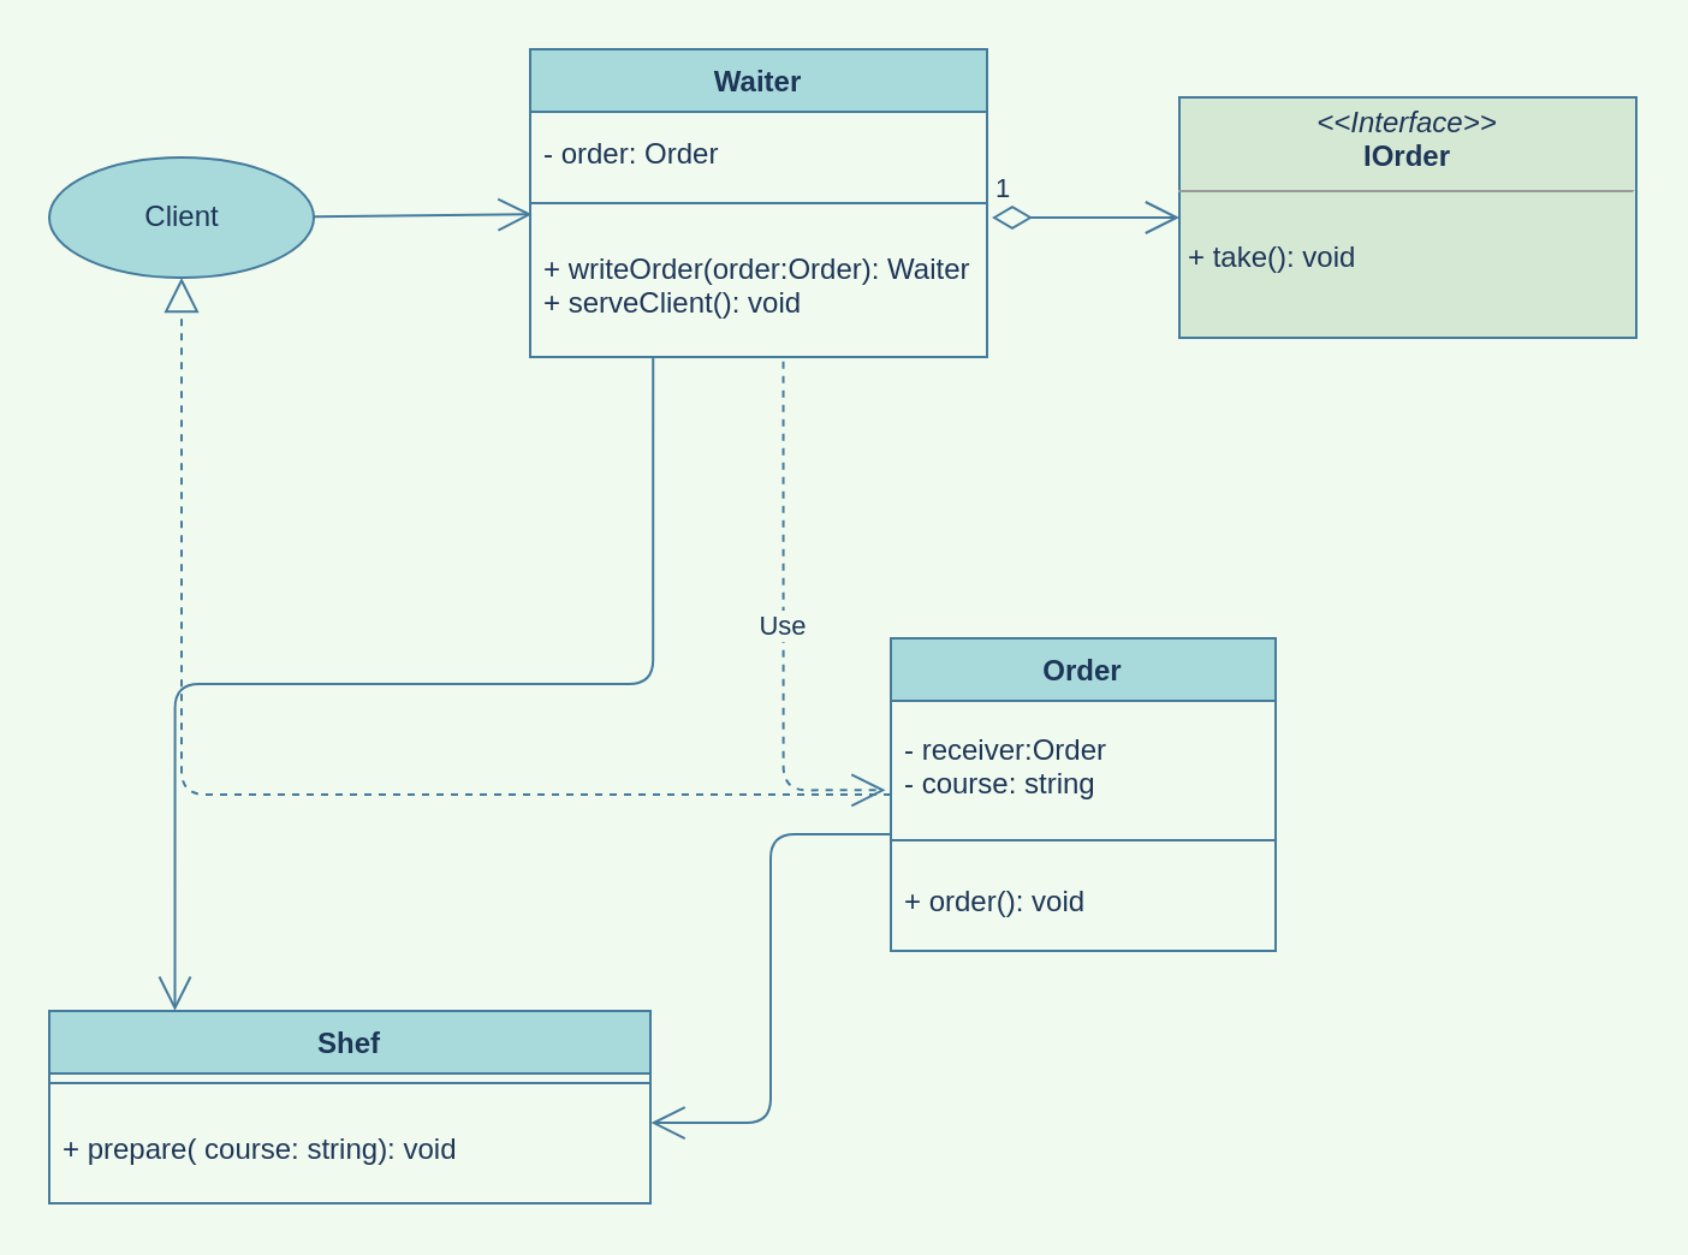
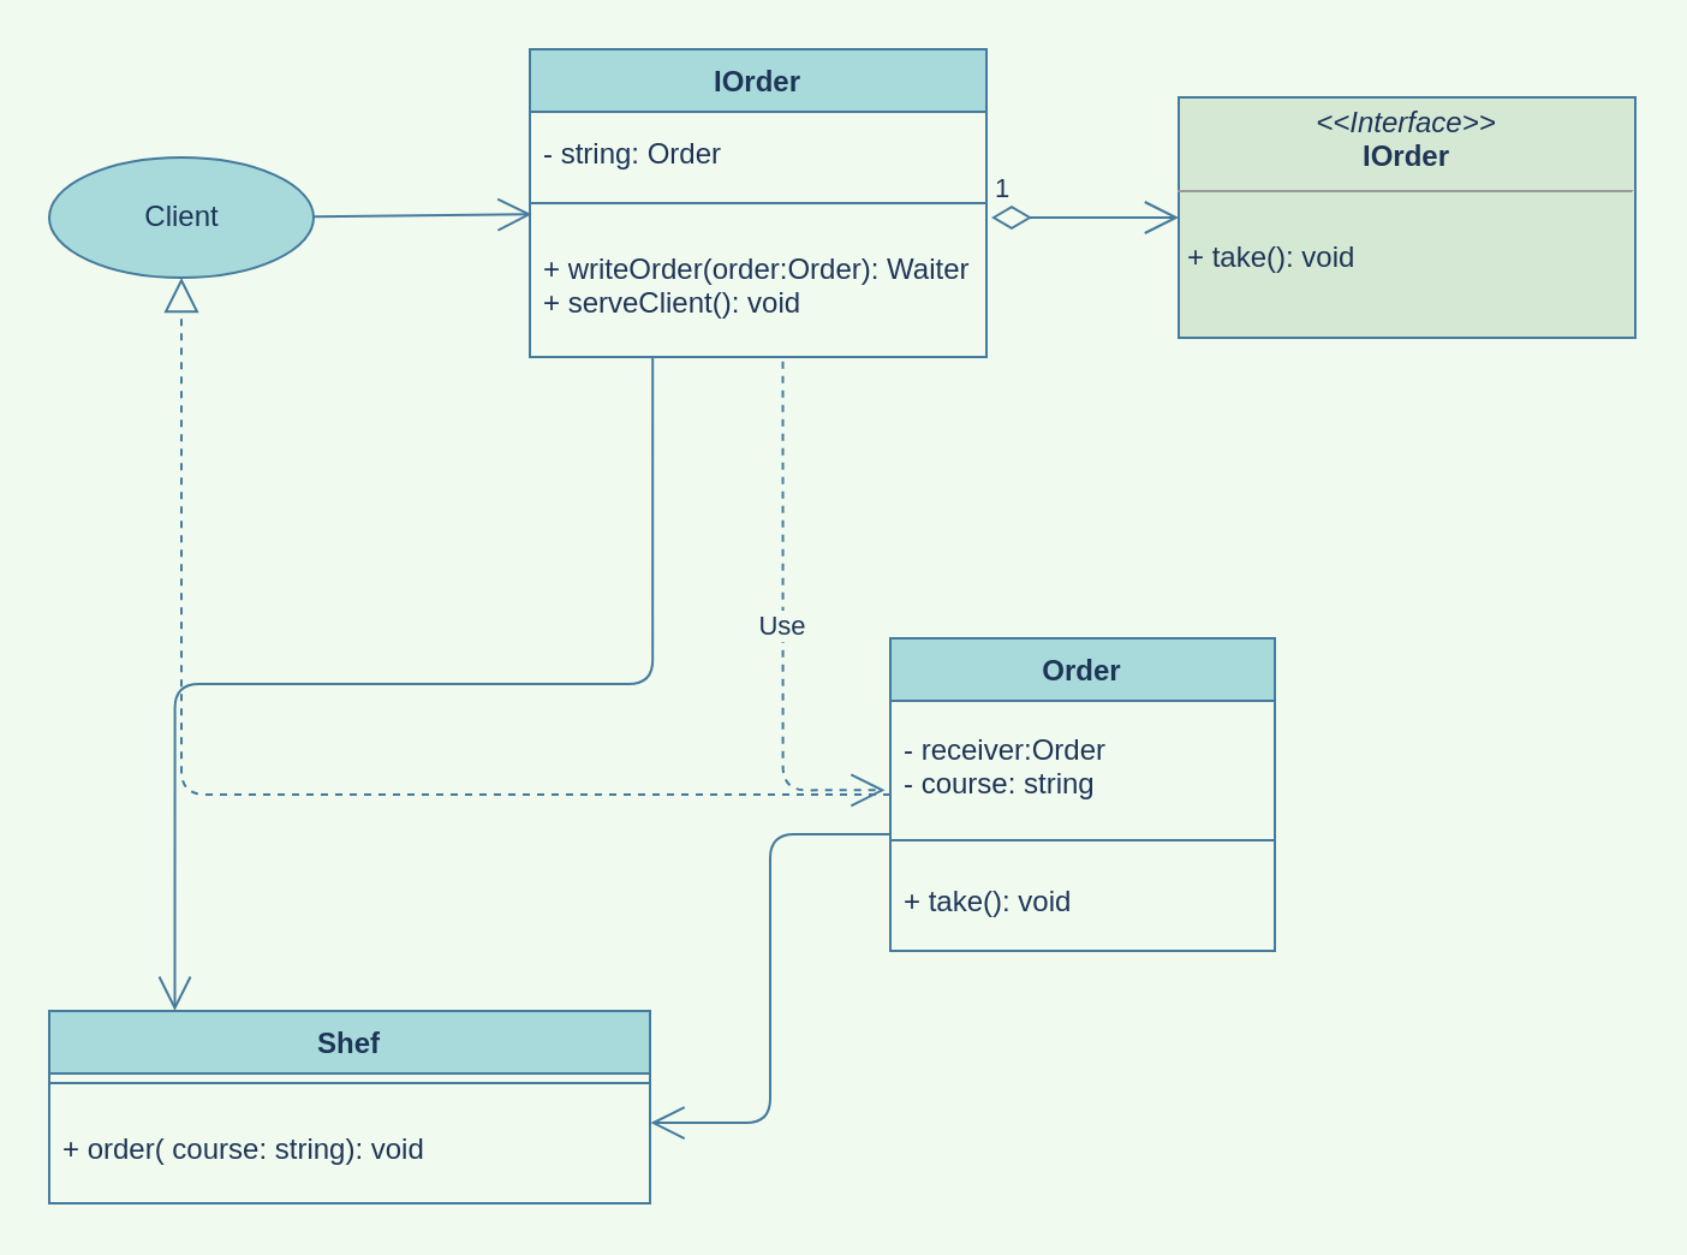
- <mxCell id="8" value="Waiter" style="swimlane;fontStyle=1;align=center;verticalAlign=middle;childLayout=stackLayout;horizontal=1;startSize=26;horizontalStack=0;resizeParent=1;resizeParentMax=0;resizeLast=0;collapsible=1;marginBottom=0;fillColor=#A8DADC;strokeColor=#457B9D;fontColor=#1D3557;" vertex="1" parent="1"><mxGeometry x="220" y="20" width="190" height="128" as="geometry" /></mxCell>
+ <mxCell id="8" value="IOrder" style="swimlane;fontStyle=1;align=center;verticalAlign=middle;childLayout=stackLayout;horizontal=1;startSize=26;horizontalStack=0;resizeParent=1;resizeParentMax=0;resizeLast=0;collapsible=1;marginBottom=0;fillColor=#A8DADC;strokeColor=#457B9D;fontColor=#1D3557;" vertex="1" parent="1"><mxGeometry x="220" y="20" width="190" height="128" as="geometry" /></mxCell>
- <mxCell id="9" value="- order: Order" style="text;strokeColor=none;fillColor=none;align=left;verticalAlign=middle;spacingLeft=4;spacingRight=4;overflow=hidden;rotatable=0;points=[[0,0.5],[1,0.5]];portConstraint=eastwest;fontColor=#1D3557;" vertex="1" parent="8"><mxGeometry y="26" width="190" height="34" as="geometry" /></mxCell>
+ <mxCell id="9" value="- string: Order" style="text;strokeColor=none;fillColor=none;align=left;verticalAlign=middle;spacingLeft=4;spacingRight=4;overflow=hidden;rotatable=0;points=[[0,0.5],[1,0.5]];portConstraint=eastwest;fontColor=#1D3557;" vertex="1" parent="8"><mxGeometry y="26" width="190" height="34" as="geometry" /></mxCell>
- <mxCell id="7" value="+ order(): void" style="text;strokeColor=none;fillColor=none;align=left;verticalAlign=middle;spacingLeft=4;spacingRight=4;overflow=hidden;rotatable=0;points=[[0,0.5],[1,0.5]];portConstraint=eastwest;fontColor=#1D3557;" vertex="1" parent="4"><mxGeometry y="88" width="160" height="42" as="geometry" /></mxCell>
+ <mxCell id="7" value="+ take(): void" style="text;strokeColor=none;fillColor=none;align=left;verticalAlign=middle;spacingLeft=4;spacingRight=4;overflow=hidden;rotatable=0;points=[[0,0.5],[1,0.5]];portConstraint=eastwest;fontColor=#1D3557;" vertex="1" parent="4"><mxGeometry y="88" width="160" height="42" as="geometry" /></mxCell>
- <mxCell id="14" value="+ prepare( course: string): void" style="text;strokeColor=none;fillColor=none;align=left;verticalAlign=middle;spacingLeft=4;spacingRight=4;overflow=hidden;rotatable=0;points=[[0,0.5],[1,0.5]];portConstraint=eastwest;fontColor=#1D3557;" vertex="1" parent="12"><mxGeometry y="34" width="250" height="46" as="geometry" /></mxCell>
+ <mxCell id="14" value="+ order( course: string): void" style="text;strokeColor=none;fillColor=none;align=left;verticalAlign=middle;spacingLeft=4;spacingRight=4;overflow=hidden;rotatable=0;points=[[0,0.5],[1,0.5]];portConstraint=eastwest;fontColor=#1D3557;" vertex="1" parent="12"><mxGeometry y="34" width="250" height="46" as="geometry" /></mxCell>
